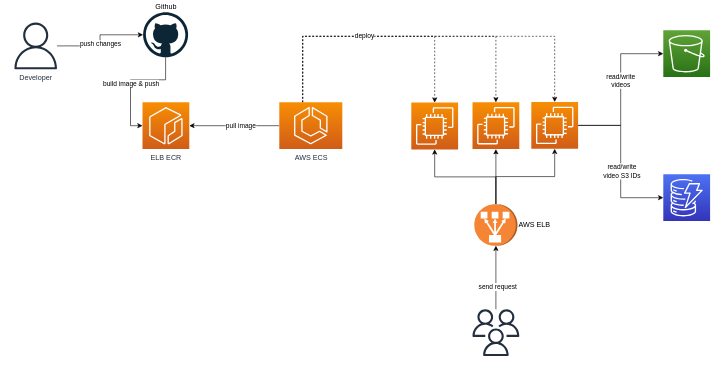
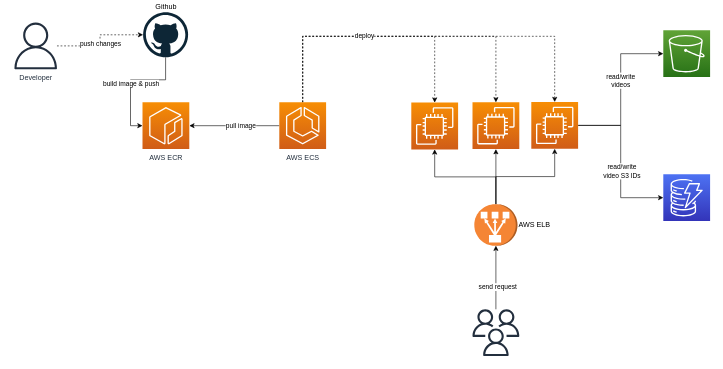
- <mxCell id="14" style="edgeStyle=orthogonalEdgeStyle;rounded=0;orthogonalLoop=1;jettySize=auto;html=1;" edge="1" parent="1" source="16" target="13"><mxGeometry relative="1" as="geometry" /></mxCell>
+ <mxCell id="14" style="edgeStyle=orthogonalEdgeStyle;rounded=0;orthogonalLoop=1;jettySize=auto;html=1;dashed=1;" edge="1" parent="1" source="16" target="13"><mxGeometry relative="1" as="geometry" /></mxCell>
- <mxCell id="9" value="AWS ECS" style="sketch=0;points=[[0,0,0],[0.25,0,0],[0.5,0,0],[0.75,0,0],[1,0,0],[0,1,0],[0.25,1,0],[0.5,1,0],[0.75,1,0],[1,1,0],[0,0.25,0],[0,0.5,0],[0,0.75,0],[1,0.25,0],[1,0.5,0],[1,0.75,0]];outlineConnect=0;fontColor=#232F3E;gradientColor=#F78E04;gradientDirection=north;fillColor=#D05C17;strokeColor=#ffffff;dashed=0;verticalLabelPosition=bottom;verticalAlign=top;align=center;html=1;fontSize=12;fontStyle=0;aspect=fixed;shape=mxgraph.aws4.resourceIcon;resIcon=mxgraph.aws4.ecs;" vertex="1" parent="1"><mxGeometry x="465" y="170" width="105" height="78" as="geometry" /></mxCell>
+ <mxCell id="9" value="AWS ECS" style="sketch=0;points=[[0,0,0],[0.25,0,0],[0.5,0,0],[0.75,0,0],[1,0,0],[0,1,0],[0.25,1,0],[0.5,1,0],[0.75,1,0],[1,1,0],[0,0.25,0],[0,0.5,0],[0,0.75,0],[1,0.25,0],[1,0.5,0],[1,0.75,0]];outlineConnect=0;fontColor=#232F3E;gradientColor=#F78E04;gradientDirection=north;fillColor=#D05C17;strokeColor=#ffffff;dashed=0;verticalLabelPosition=bottom;verticalAlign=top;align=center;html=1;fontSize=12;fontStyle=0;aspect=fixed;shape=mxgraph.aws4.resourceIcon;resIcon=mxgraph.aws4.ecs;" vertex="1" parent="1"><mxGeometry x="465" y="170" width="78" height="78" as="geometry" /></mxCell>
- <mxCell id="2" value="ELB ECR" style="sketch=0;points=[[0,0,0],[0.25,0,0],[0.5,0,0],[0.75,0,0],[1,0,0],[0,1,0],[0.25,1,0],[0.5,1,0],[0.75,1,0],[1,1,0],[0,0.25,0],[0,0.5,0],[0,0.75,0],[1,0.25,0],[1,0.5,0],[1,0.75,0]];outlineConnect=0;fontColor=#232F3E;gradientColor=#F78E04;gradientDirection=north;fillColor=#D05C17;strokeColor=#ffffff;dashed=0;verticalLabelPosition=bottom;verticalAlign=top;align=center;html=1;fontSize=12;fontStyle=0;aspect=fixed;shape=mxgraph.aws4.resourceIcon;resIcon=mxgraph.aws4.ecr;" vertex="1" parent="1"><mxGeometry x="237" y="170" width="78" height="78" as="geometry" /></mxCell>
+ <mxCell id="2" value="AWS ECR" style="sketch=0;points=[[0,0,0],[0.25,0,0],[0.5,0,0],[0.75,0,0],[1,0,0],[0,1,0],[0.25,1,0],[0.5,1,0],[0.75,1,0],[1,1,0],[0,0.25,0],[0,0.5,0],[0,0.75,0],[1,0.25,0],[1,0.5,0],[1,0.75,0]];outlineConnect=0;fontColor=#232F3E;gradientColor=#F78E04;gradientDirection=north;fillColor=#D05C17;strokeColor=#ffffff;dashed=0;verticalLabelPosition=bottom;verticalAlign=top;align=center;html=1;fontSize=12;fontStyle=0;aspect=fixed;shape=mxgraph.aws4.resourceIcon;resIcon=mxgraph.aws4.ecr;" vertex="1" parent="1"><mxGeometry x="237" y="170" width="78" height="78" as="geometry" /></mxCell>
